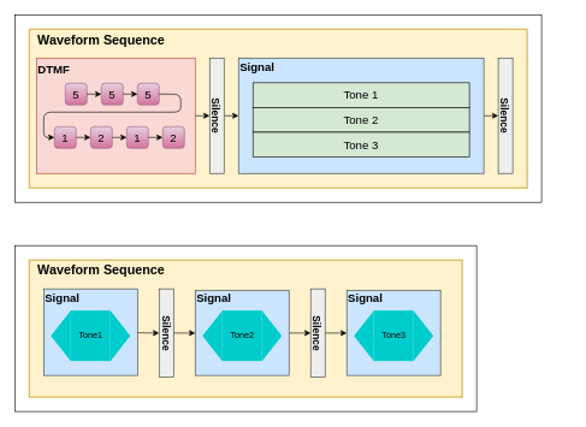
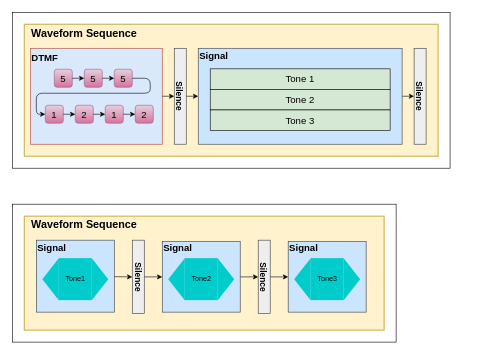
- <mxCell id="6" value="&lt;font style=&quot;font-size: 16px&quot;&gt;&lt;b&gt;DTMF&lt;br&gt;&lt;br&gt;&lt;br&gt;&lt;br&gt;&lt;br&gt;&lt;br&gt;&lt;/b&gt;&lt;br&gt;&lt;/font&gt;" style="rounded=0;whiteSpace=wrap;html=1;fontSize=18;strokeWidth=1;fillColor=#fad9d5;strokeColor=#ae4132;align=left;" parent="5" vertex="1"><mxGeometry width="220" height="160" as="geometry" /></mxCell>
+ <mxCell id="6" value="&lt;font style=&quot;font-size: 16px&quot;&gt;&lt;b&gt;DTMF&lt;br&gt;&lt;br&gt;&lt;br&gt;&lt;br&gt;&lt;br&gt;&lt;br&gt;&lt;/b&gt;&lt;br&gt;&lt;/font&gt;" style="rounded=0;whiteSpace=wrap;html=1;fontSize=18;strokeWidth=1;fillColor=#dae8fc;strokeColor=#ae4132;align=left;" parent="5" vertex="1"><mxGeometry width="220" height="160" as="geometry" /></mxCell>
